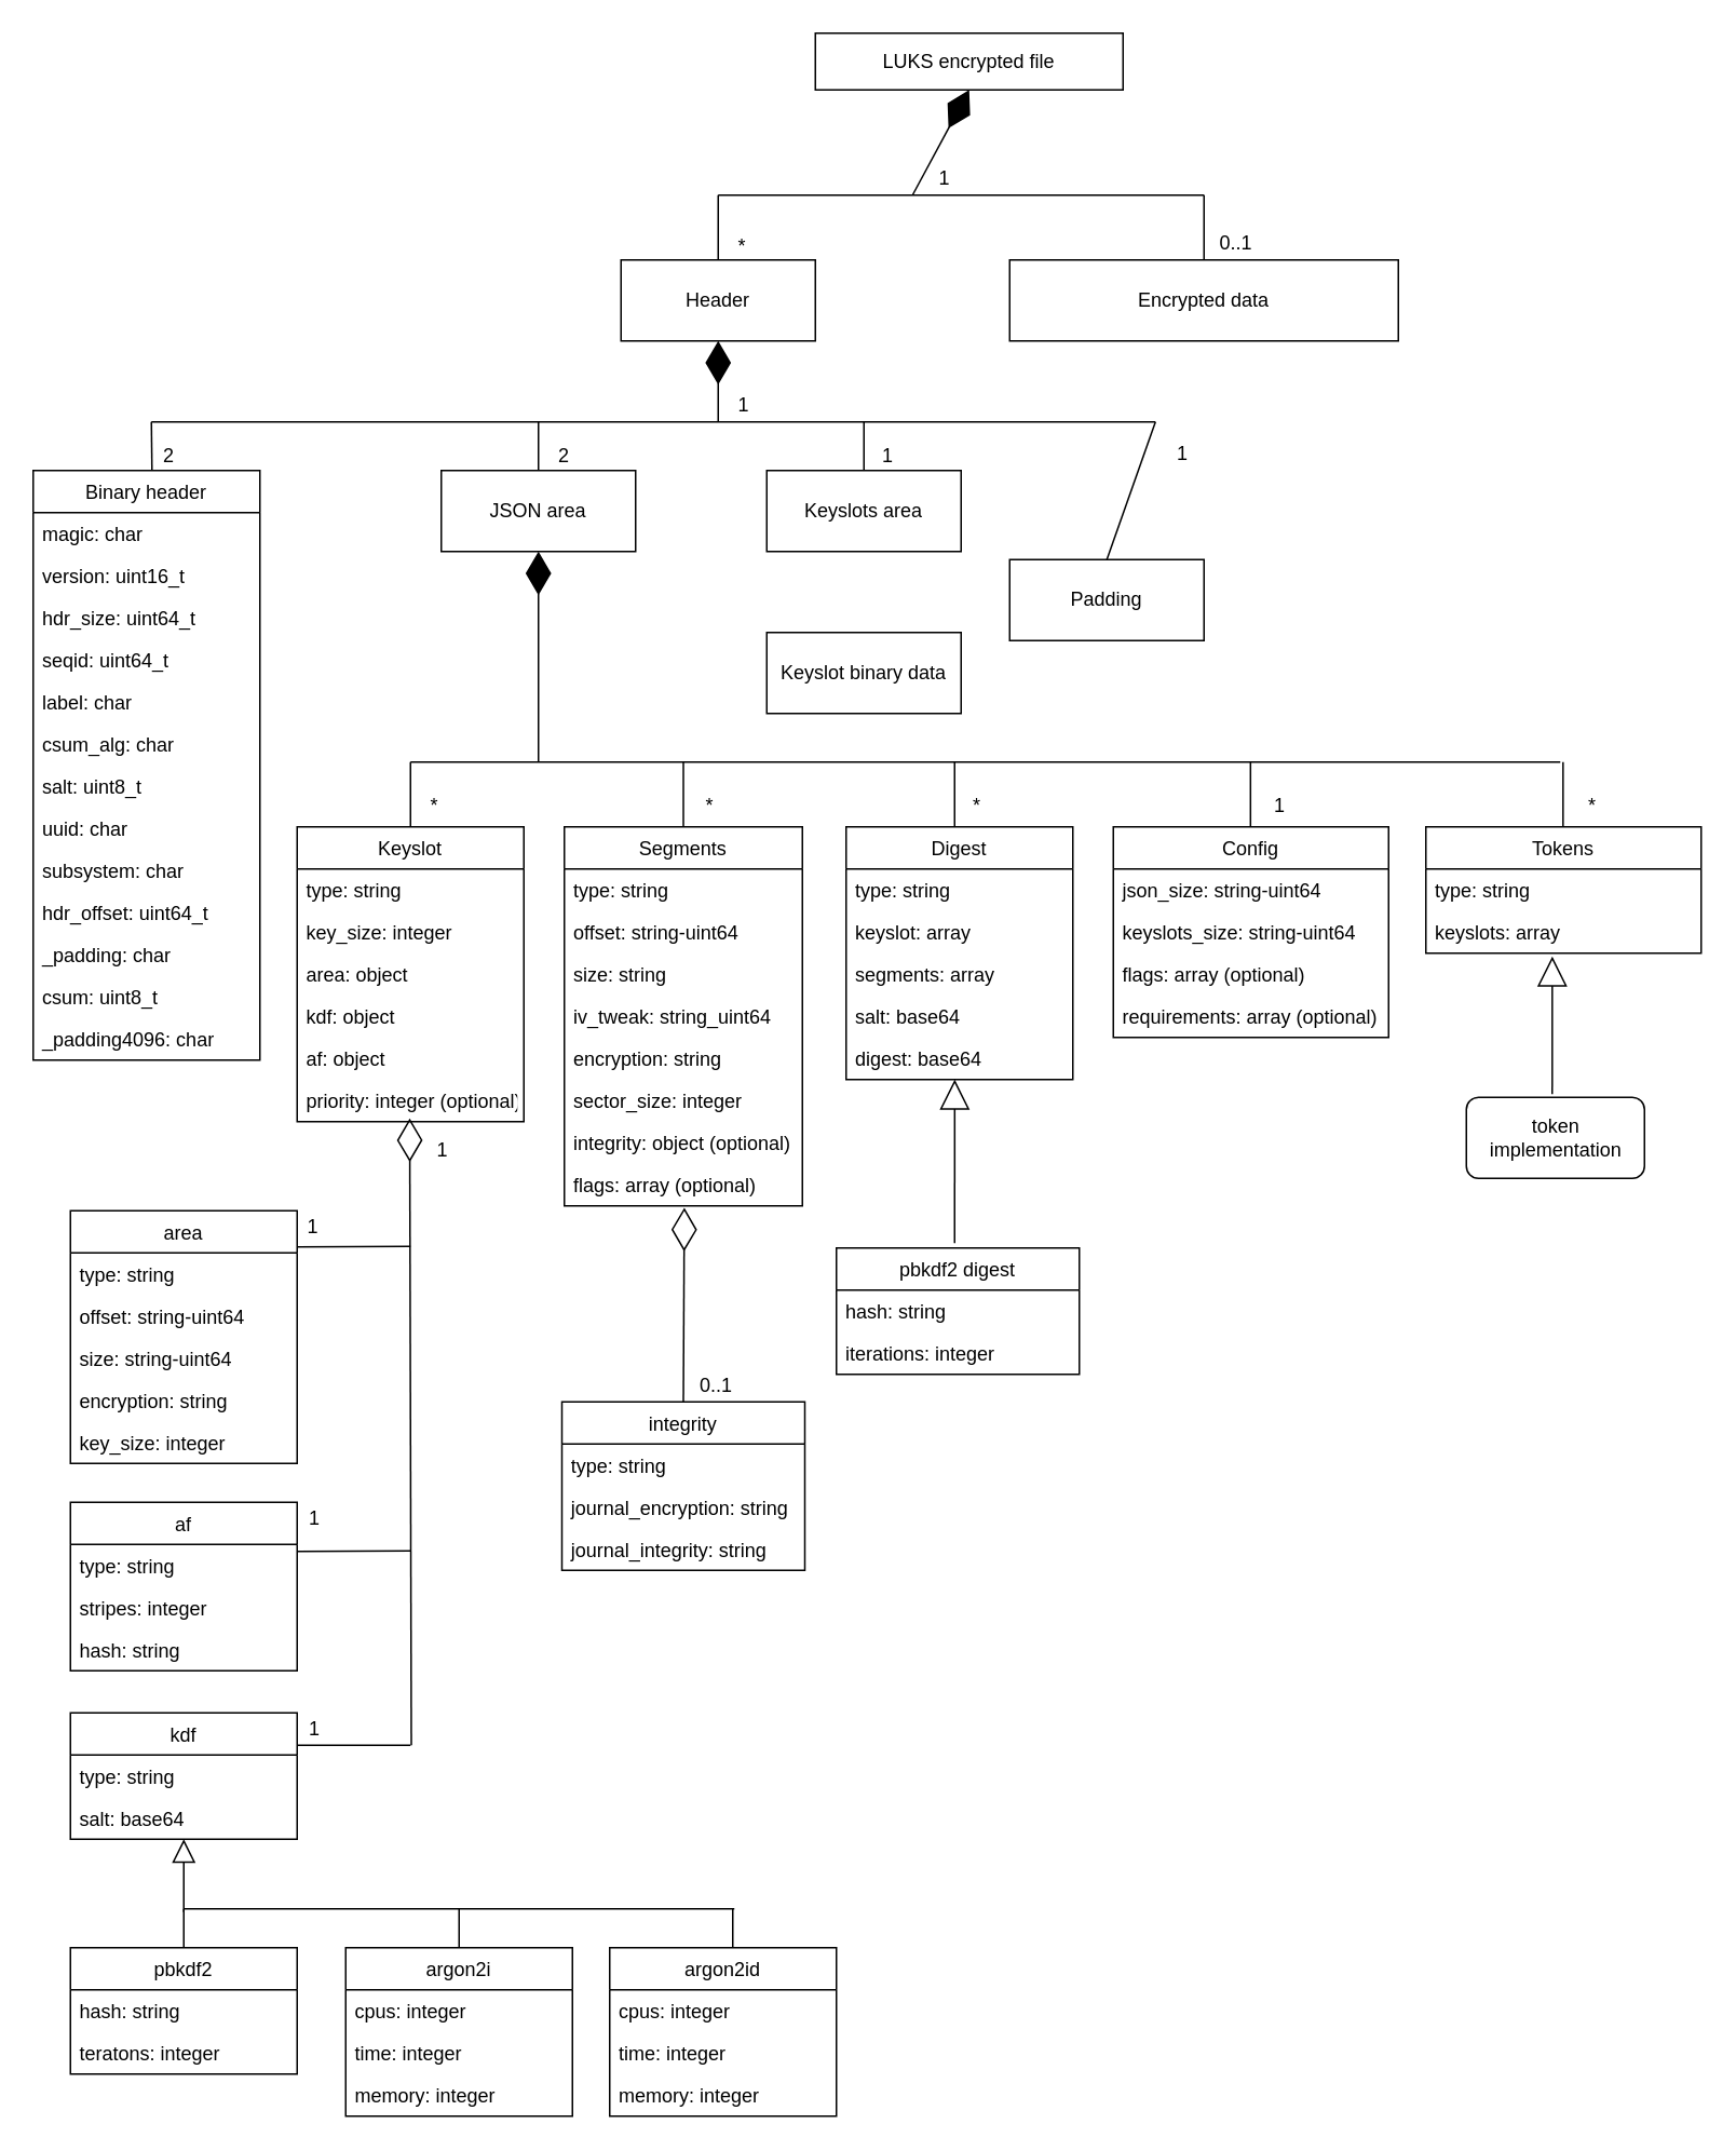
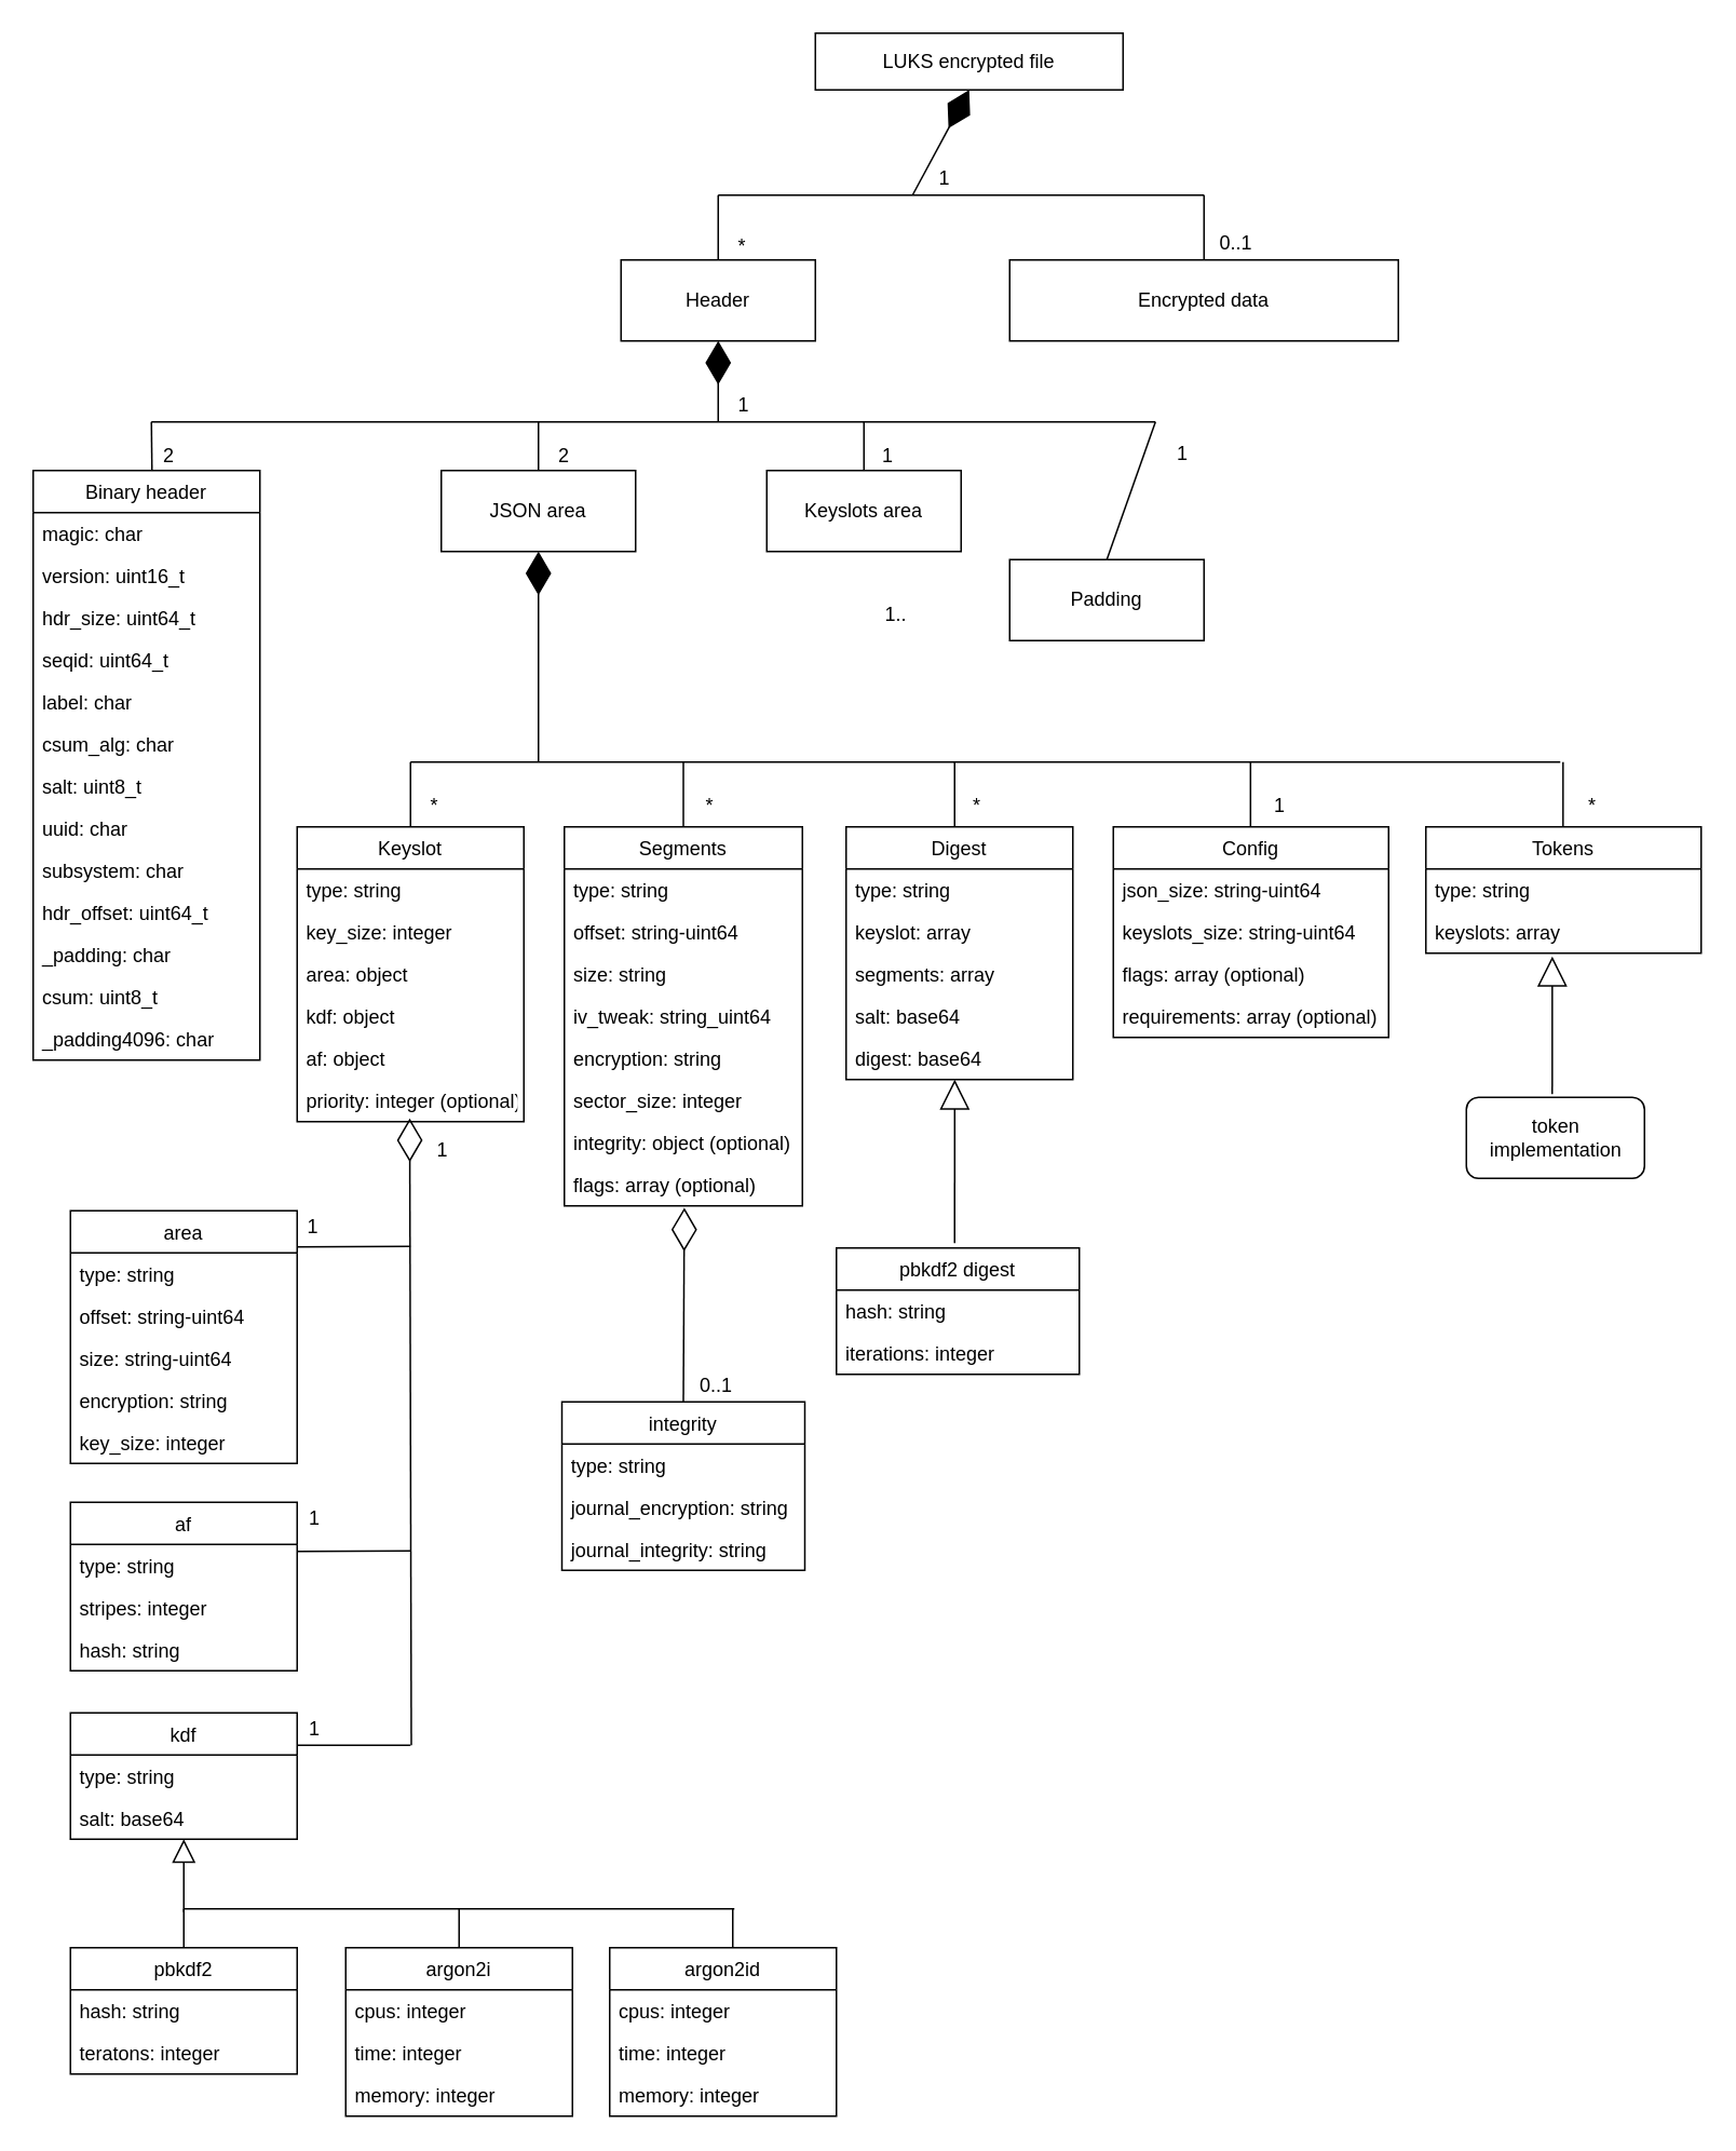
+ <mxCell id="26" value="1.." style="text;html=1;strokeColor=none;fillColor=none;align=center;verticalAlign=middle;whiteSpace=wrap;rounded=0;" parent="1" vertex="1"><mxGeometry x="533" y="369" width="40" height="20" as="geometry" /></mxCell>
- <mxCell id="37" value="Keyslot binary data" style="rounded=0;whiteSpace=wrap;html=1;" parent="1" vertex="1"><mxGeometry x="473" y="390" width="120" height="50" as="geometry" /></mxCell>
